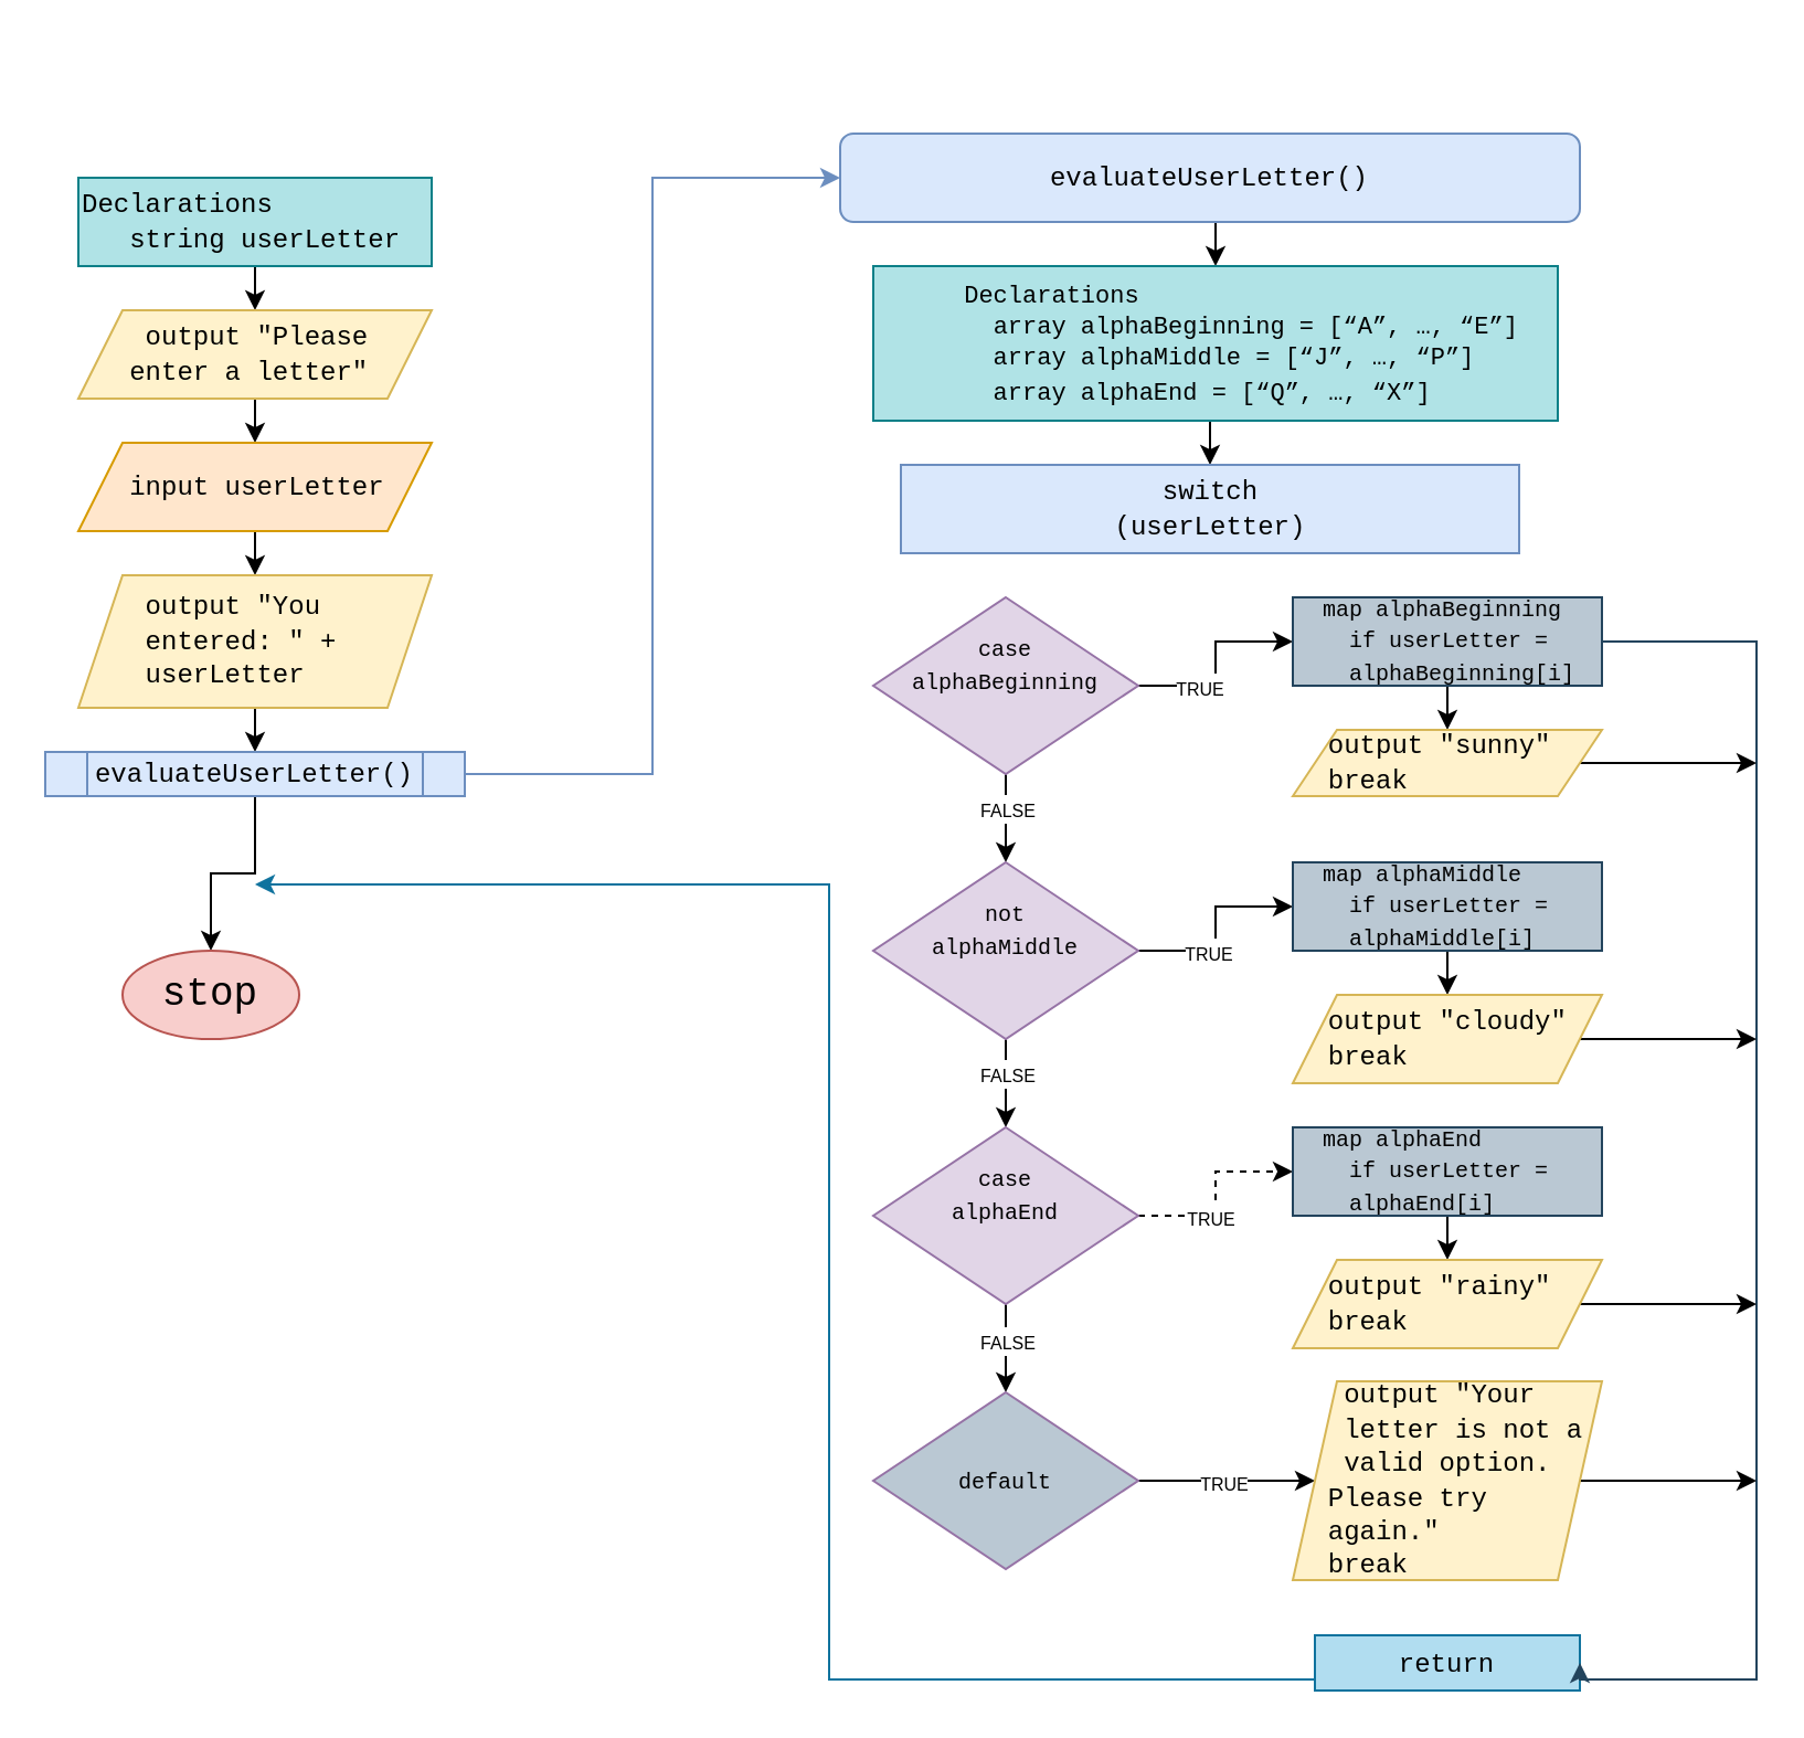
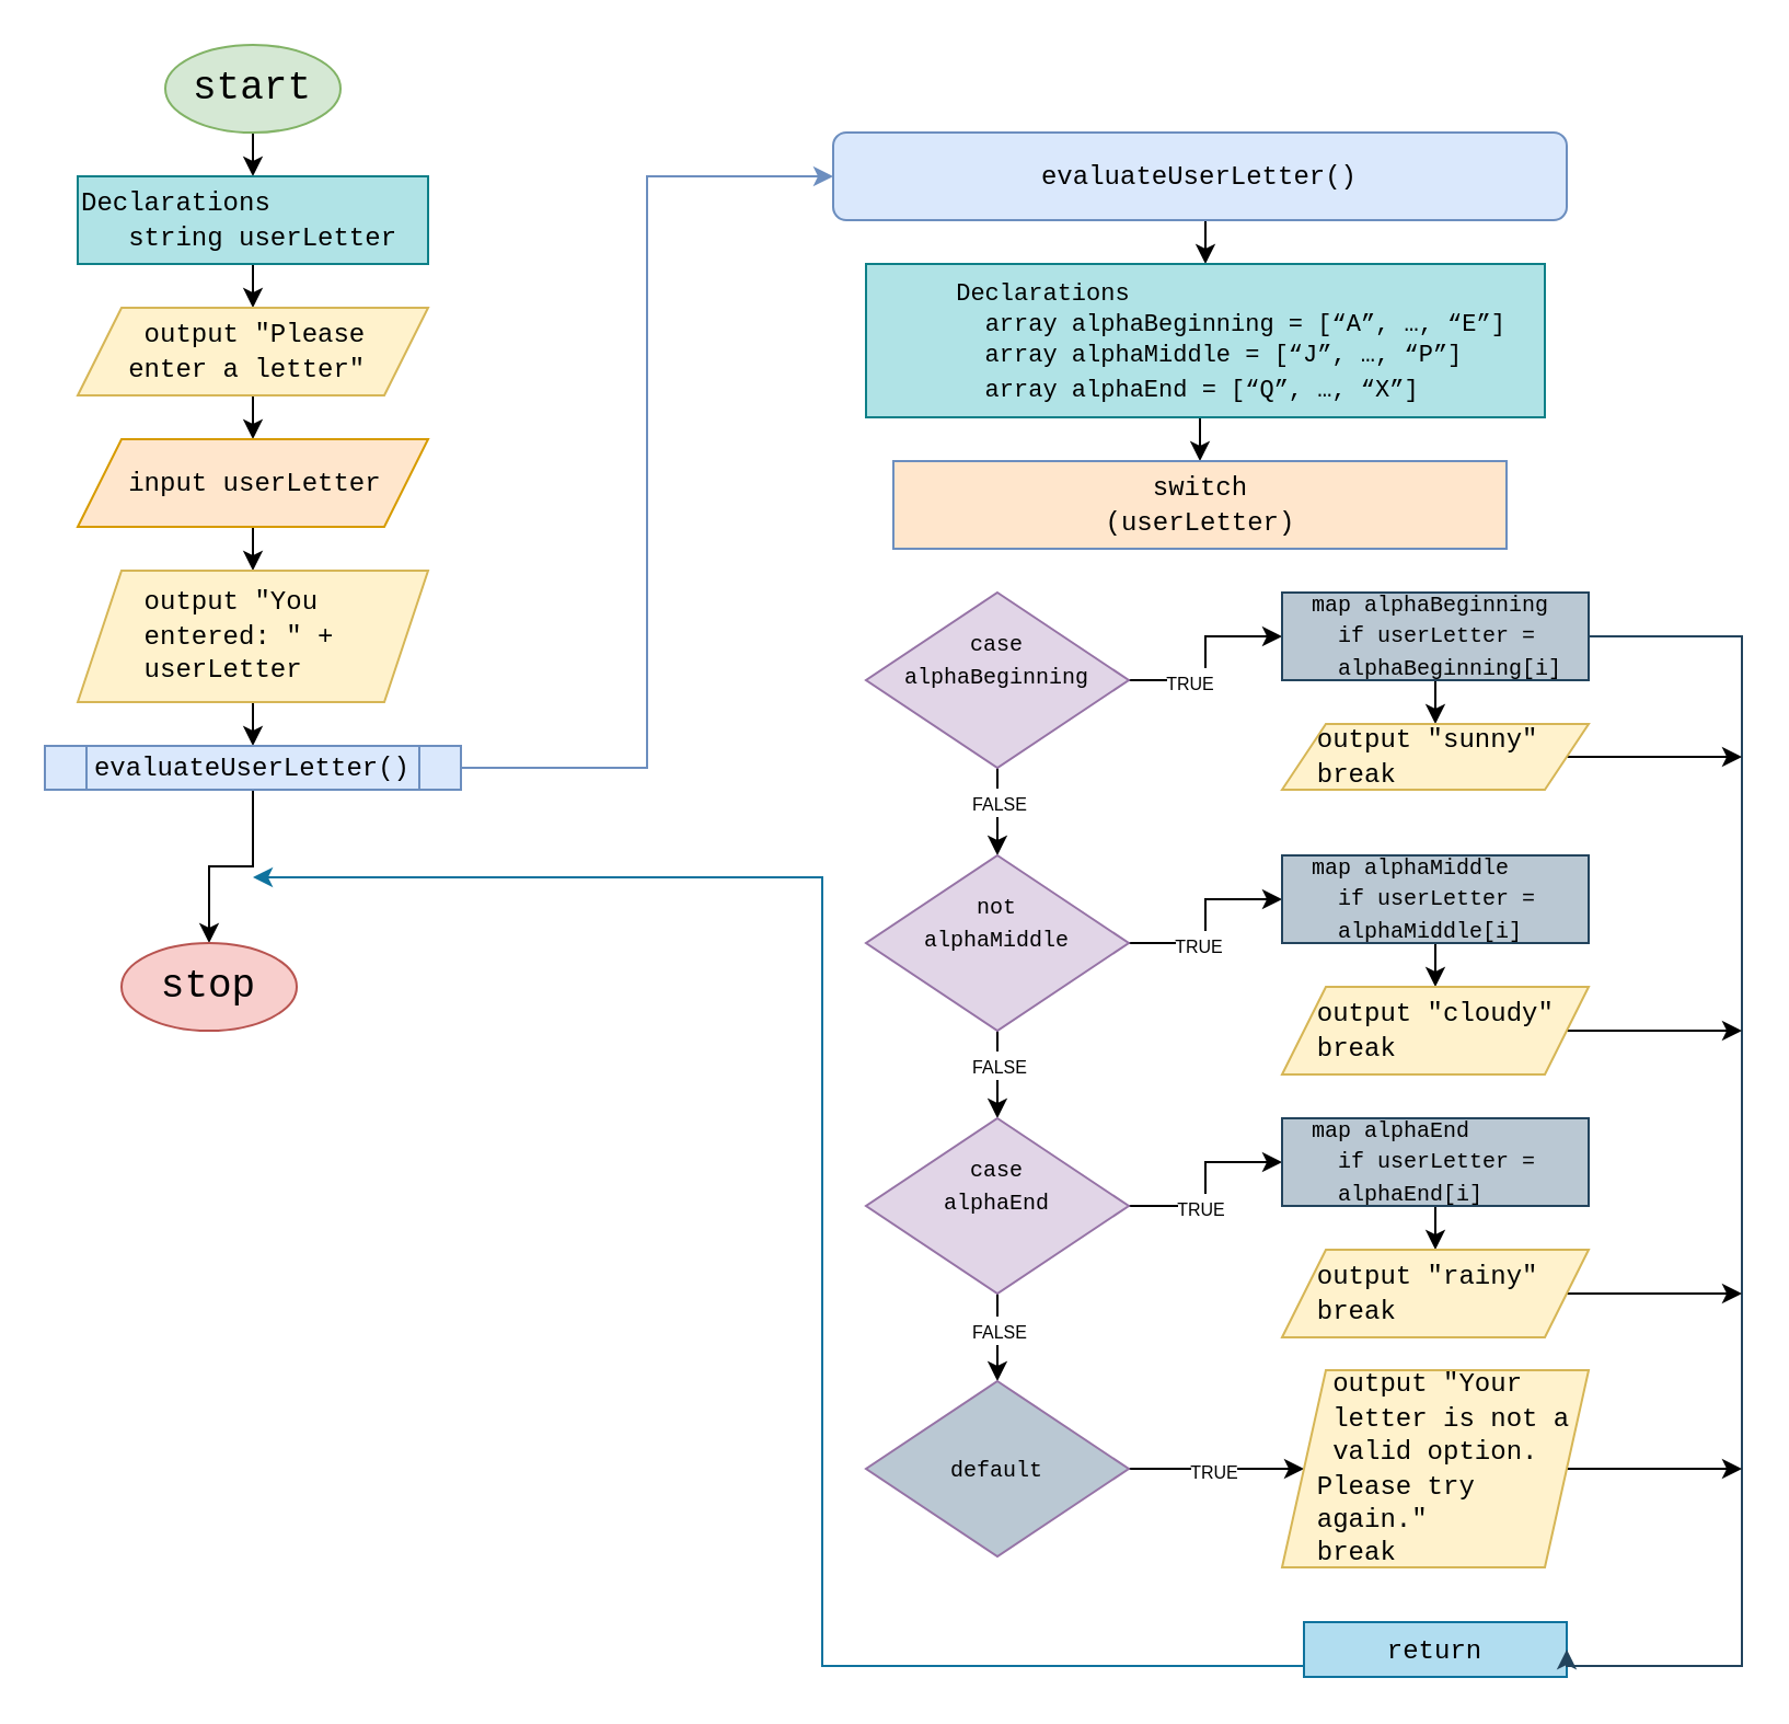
+ <mxCell id="3" value="&lt;font style=&quot;font-size: 18px;&quot; face=&quot;Courier New&quot;&gt;start&lt;/font&gt;" style="ellipse;whiteSpace=wrap;html=1;labelBorderColor=none;fillColor=#d5e8d4;strokeColor=#82b366;" vertex="1" parent="1"><mxGeometry x="75" y="20" width="80" height="40" as="geometry" /></mxCell>
+ <mxCell id="2" style="edgeStyle=orthogonalEdgeStyle;rounded=0;orthogonalLoop=1;jettySize=auto;html=1;exitX=0.5;exitY=1;exitDx=0;exitDy=0;entryX=0.5;entryY=0;entryDx=0;entryDy=0;" edge="1" parent="1" source="3" target="5"><mxGeometry relative="1" as="geometry" /></mxCell>
- <mxCell id="20" value="&lt;font face=&quot;Courier New&quot;&gt;switch&lt;br&gt;(userLetter)&lt;br&gt;&lt;/font&gt;" style="rounded=0;whiteSpace=wrap;html=1;fillColor=#dae8fc;strokeColor=#6c8ebf;" vertex="1" parent="1"><mxGeometry x="407.5" y="210" width="280" height="40" as="geometry" /></mxCell>
+ <mxCell id="20" value="&lt;font face=&quot;Courier New&quot;&gt;switch&lt;br&gt;(userLetter)&lt;br&gt;&lt;/font&gt;" style="rounded=0;whiteSpace=wrap;html=1;fillColor=#ffe6cc;strokeColor=#6c8ebf;" vertex="1" parent="1"><mxGeometry x="407.5" y="210" width="280" height="40" as="geometry" /></mxCell>
- <mxCell id="33" style="edgeStyle=orthogonalEdgeStyle;rounded=0;orthogonalLoop=1;jettySize=auto;html=1;exitX=1;exitY=0.5;exitDx=0;exitDy=0;entryX=0;entryY=0.5;entryDx=0;entryDy=0;dashed=1;" edge="1" parent="1" source="35" target="51"><mxGeometry relative="1" as="geometry" /></mxCell>
+ <mxCell id="33" style="edgeStyle=orthogonalEdgeStyle;rounded=0;orthogonalLoop=1;jettySize=auto;html=1;exitX=1;exitY=0.5;exitDx=0;exitDy=0;entryX=0;entryY=0.5;entryDx=0;entryDy=0;" edge="1" parent="1" source="35" target="51"><mxGeometry relative="1" as="geometry" /></mxCell>
